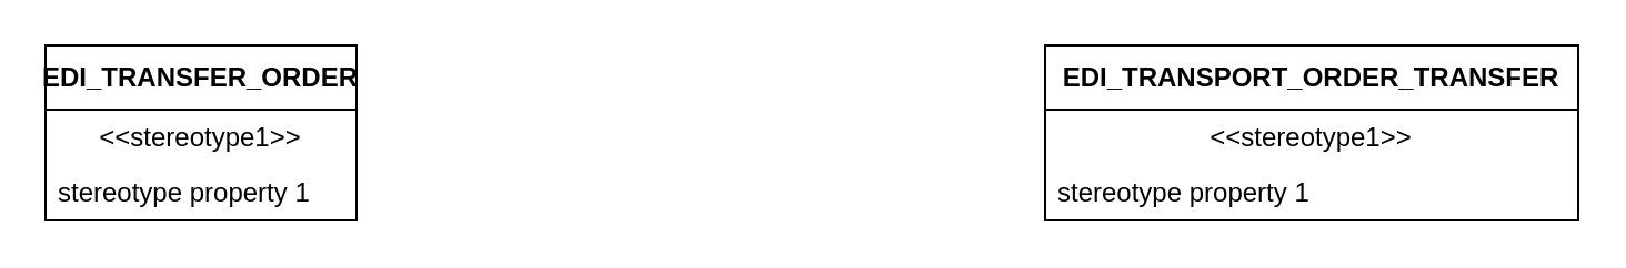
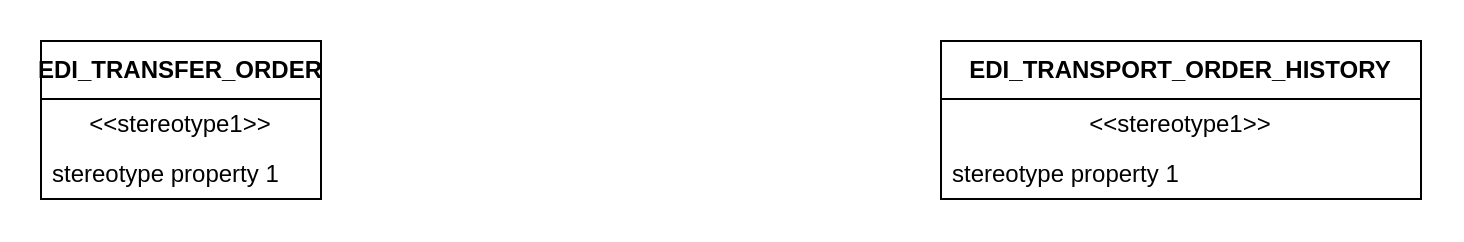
- <mxCell id="5" value="EDI_TRANSPORT_ORDER_TRANSFER" style="swimlane;fontStyle=1;align=center;verticalAlign=middle;childLayout=stackLayout;horizontal=1;startSize=29;horizontalStack=0;resizeParent=1;resizeParentMax=0;resizeLast=0;collapsible=0;marginBottom=0;html=1;whiteSpace=wrap;" vertex="1" parent="1"><mxGeometry x="470" y="20" width="240" height="79" as="geometry" /></mxCell>
+ <mxCell id="5" value="EDI_TRANSPORT_ORDER_HISTORY" style="swimlane;fontStyle=1;align=center;verticalAlign=middle;childLayout=stackLayout;horizontal=1;startSize=29;horizontalStack=0;resizeParent=1;resizeParentMax=0;resizeLast=0;collapsible=0;marginBottom=0;html=1;whiteSpace=wrap;" vertex="1" parent="1"><mxGeometry x="470" y="20" width="240" height="79" as="geometry" /></mxCell>
